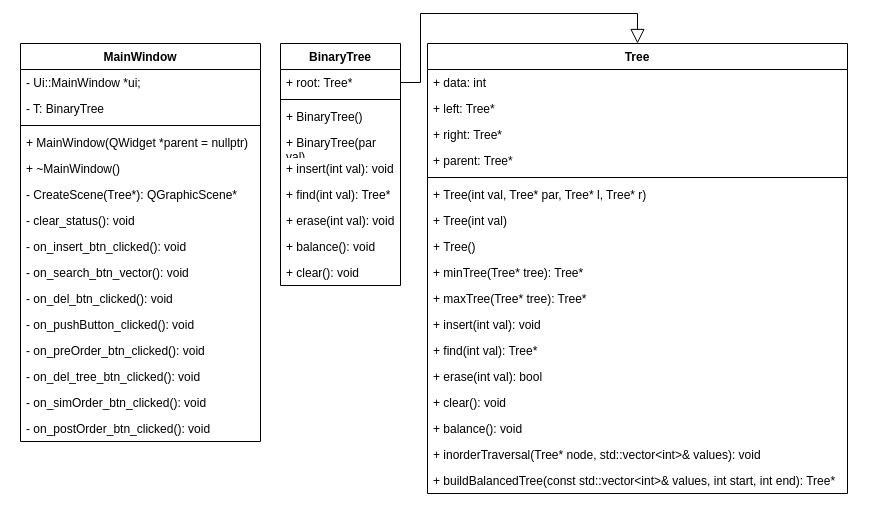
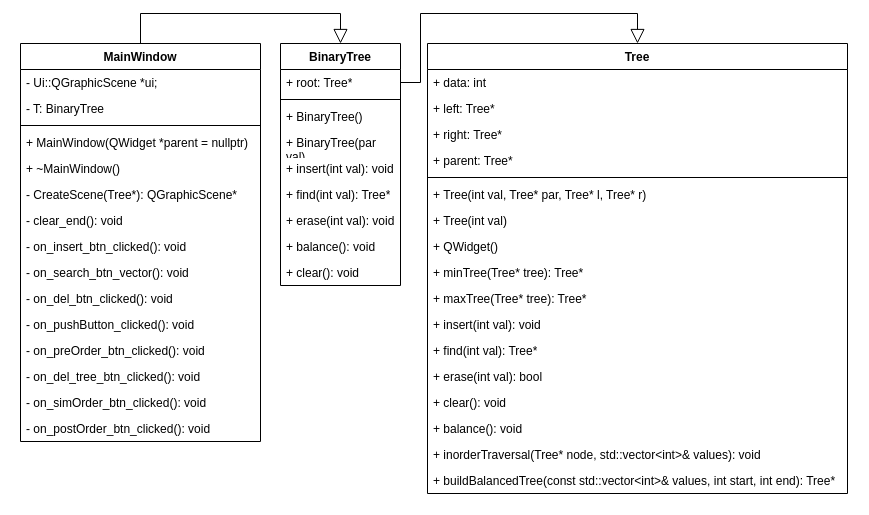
+ <mxCell id="31" style="edgeStyle=orthogonalEdgeStyle;rounded=0;orthogonalLoop=1;jettySize=auto;html=1;exitX=0.5;exitY=0;exitDx=0;exitDy=0;entryX=0.5;entryY=0;entryDx=0;entryDy=0;endArrow=block;endFill=0;endSize=12;" edge="1" parent="1" source="32" target="2"><mxGeometry relative="1" as="geometry" /></mxCell>
- <mxCell id="33" value="-&amp;nbsp;Ui::MainWindow *ui;" style="text;strokeColor=none;fillColor=none;align=left;verticalAlign=top;spacingLeft=4;spacingRight=4;overflow=hidden;rotatable=0;points=[[0,0.5],[1,0.5]];portConstraint=eastwest;whiteSpace=wrap;html=1;" vertex="1" parent="32"><mxGeometry y="26" width="240" height="26" as="geometry" /></mxCell>
+ <mxCell id="33" value="-&amp;nbsp;Ui::QGraphicScene *ui;" style="text;strokeColor=none;fillColor=none;align=left;verticalAlign=top;spacingLeft=4;spacingRight=4;overflow=hidden;rotatable=0;points=[[0,0.5],[1,0.5]];portConstraint=eastwest;whiteSpace=wrap;html=1;" vertex="1" parent="32"><mxGeometry y="26" width="240" height="26" as="geometry" /></mxCell>
- <mxCell id="39" value="- clear_status(): void" style="text;strokeColor=none;fillColor=none;align=left;verticalAlign=top;spacingLeft=4;spacingRight=4;overflow=hidden;rotatable=0;points=[[0,0.5],[1,0.5]];portConstraint=eastwest;whiteSpace=wrap;html=1;" vertex="1" parent="32"><mxGeometry y="164" width="240" height="26" as="geometry" /></mxCell>
+ <mxCell id="39" value="- clear_end(): void" style="text;strokeColor=none;fillColor=none;align=left;verticalAlign=top;spacingLeft=4;spacingRight=4;overflow=hidden;rotatable=0;points=[[0,0.5],[1,0.5]];portConstraint=eastwest;whiteSpace=wrap;html=1;" vertex="1" parent="32"><mxGeometry y="164" width="240" height="26" as="geometry" /></mxCell>
- <mxCell id="20" value="+&amp;nbsp;Tree()" style="text;strokeColor=none;fillColor=none;align=left;verticalAlign=top;spacingLeft=4;spacingRight=4;overflow=hidden;rotatable=0;points=[[0,0.5],[1,0.5]];portConstraint=eastwest;whiteSpace=wrap;html=1;" vertex="1" parent="12"><mxGeometry y="190" width="420" height="26" as="geometry" /></mxCell>
+ <mxCell id="20" value="+&amp;nbsp;QWidget()" style="text;strokeColor=none;fillColor=none;align=left;verticalAlign=top;spacingLeft=4;spacingRight=4;overflow=hidden;rotatable=0;points=[[0,0.5],[1,0.5]];portConstraint=eastwest;whiteSpace=wrap;html=1;" vertex="1" parent="12"><mxGeometry y="190" width="420" height="26" as="geometry" /></mxCell>
